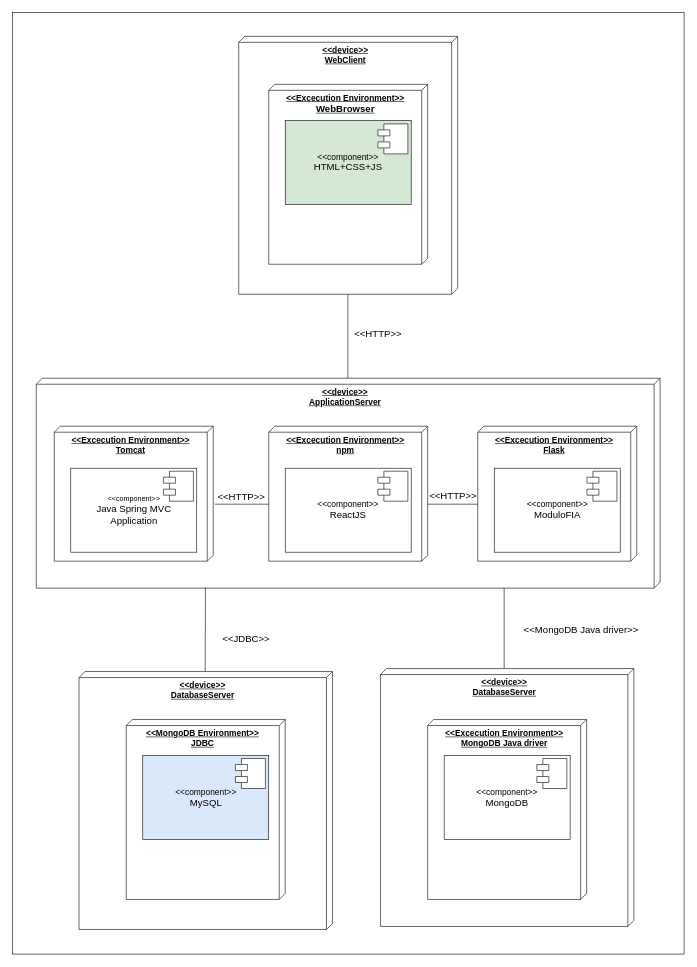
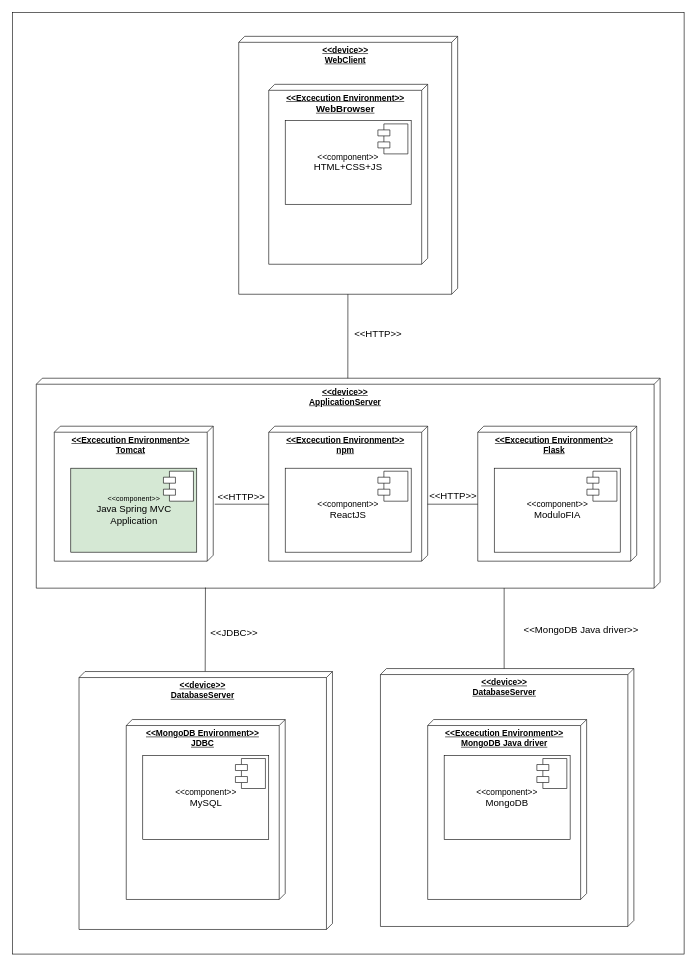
- <mxCell id="5" value="&lt;font style=&quot;font-size: 14px;&quot;&gt;&amp;lt;&amp;lt;component&amp;gt;&amp;gt;&lt;/font&gt;&lt;div&gt;&lt;font style=&quot;font-size: 16px;&quot;&gt;HTML+CSS+JS&lt;/font&gt;&lt;/div&gt;" style="html=1;whiteSpace=wrap;fillColor=#d5e8d4;" vertex="1" parent="1"><mxGeometry x="475" y="200" width="210" height="140" as="geometry" /></mxCell>
+ <mxCell id="5" value="&lt;font style=&quot;font-size: 14px;&quot;&gt;&amp;lt;&amp;lt;component&amp;gt;&amp;gt;&lt;/font&gt;&lt;div&gt;&lt;font style=&quot;font-size: 16px;&quot;&gt;HTML+CSS+JS&lt;/font&gt;&lt;/div&gt;" style="html=1;whiteSpace=wrap;" vertex="1" parent="1"><mxGeometry x="475" y="200" width="210" height="140" as="geometry" /></mxCell>
- <mxCell id="11" value="&amp;lt;&amp;lt;component&amp;gt;&amp;gt;&lt;div&gt;&lt;font style=&quot;font-size: 16px;&quot;&gt;Java Spring MVC&lt;br&gt;Application&lt;/font&gt;&lt;/div&gt;" style="html=1;whiteSpace=wrap;align=center;" vertex="1" parent="1"><mxGeometry x="117.5" y="780" width="210" height="140" as="geometry" /></mxCell>
+ <mxCell id="11" value="&amp;lt;&amp;lt;component&amp;gt;&amp;gt;&lt;div&gt;&lt;font style=&quot;font-size: 16px;&quot;&gt;Java Spring MVC&lt;br&gt;Application&lt;/font&gt;&lt;/div&gt;" style="html=1;whiteSpace=wrap;align=center;fillColor=#d5e8d4;" vertex="1" parent="1"><mxGeometry x="117.5" y="780" width="210" height="140" as="geometry" /></mxCell>
- <mxCell id="24" value="&lt;font style=&quot;font-size: 16px;&quot;&gt;&amp;lt;&amp;lt;JDBC&amp;gt;&amp;gt;&lt;/font&gt;" style="text;html=1;align=center;verticalAlign=middle;whiteSpace=wrap;rounded=0;" vertex="1" parent="1"><mxGeometry x="380" y="1050" width="60" height="30" as="geometry" /></mxCell>
+ <mxCell id="24" value="&lt;font style=&quot;font-size: 16px;&quot;&gt;&amp;lt;&amp;lt;JDBC&amp;gt;&amp;gt;&lt;/font&gt;" style="text;html=1;align=center;verticalAlign=middle;whiteSpace=wrap;rounded=0;" vertex="1" parent="1"><mxGeometry x="360" y="1040" width="60" height="30" as="geometry" /></mxCell>
- <mxCell id="27" value="&lt;font style=&quot;font-size: 14px;&quot;&gt;&amp;lt;&amp;lt;component&amp;gt;&amp;gt;&lt;/font&gt;&lt;div&gt;&lt;font style=&quot;font-size: 16px;&quot;&gt;MySQL&lt;/font&gt;&lt;/div&gt;" style="html=1;whiteSpace=wrap;fillColor=#dae8fc;" vertex="1" parent="1"><mxGeometry x="237.5" y="1259" width="210" height="140" as="geometry" /></mxCell>
+ <mxCell id="27" value="&lt;font style=&quot;font-size: 14px;&quot;&gt;&amp;lt;&amp;lt;component&amp;gt;&amp;gt;&lt;/font&gt;&lt;div&gt;&lt;font style=&quot;font-size: 16px;&quot;&gt;MySQL&lt;/font&gt;&lt;/div&gt;" style="html=1;whiteSpace=wrap;" vertex="1" parent="1"><mxGeometry x="237.5" y="1259" width="210" height="140" as="geometry" /></mxCell>
